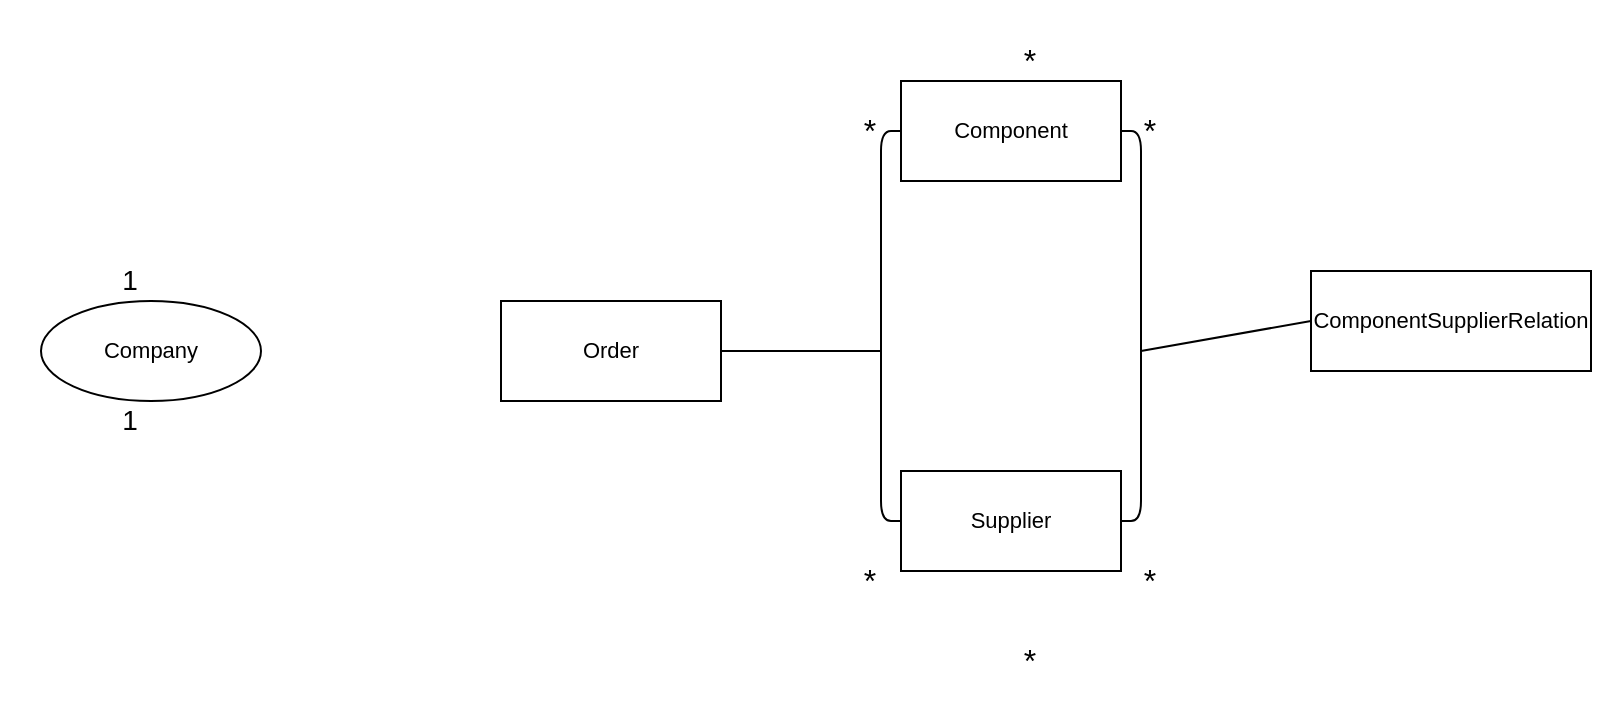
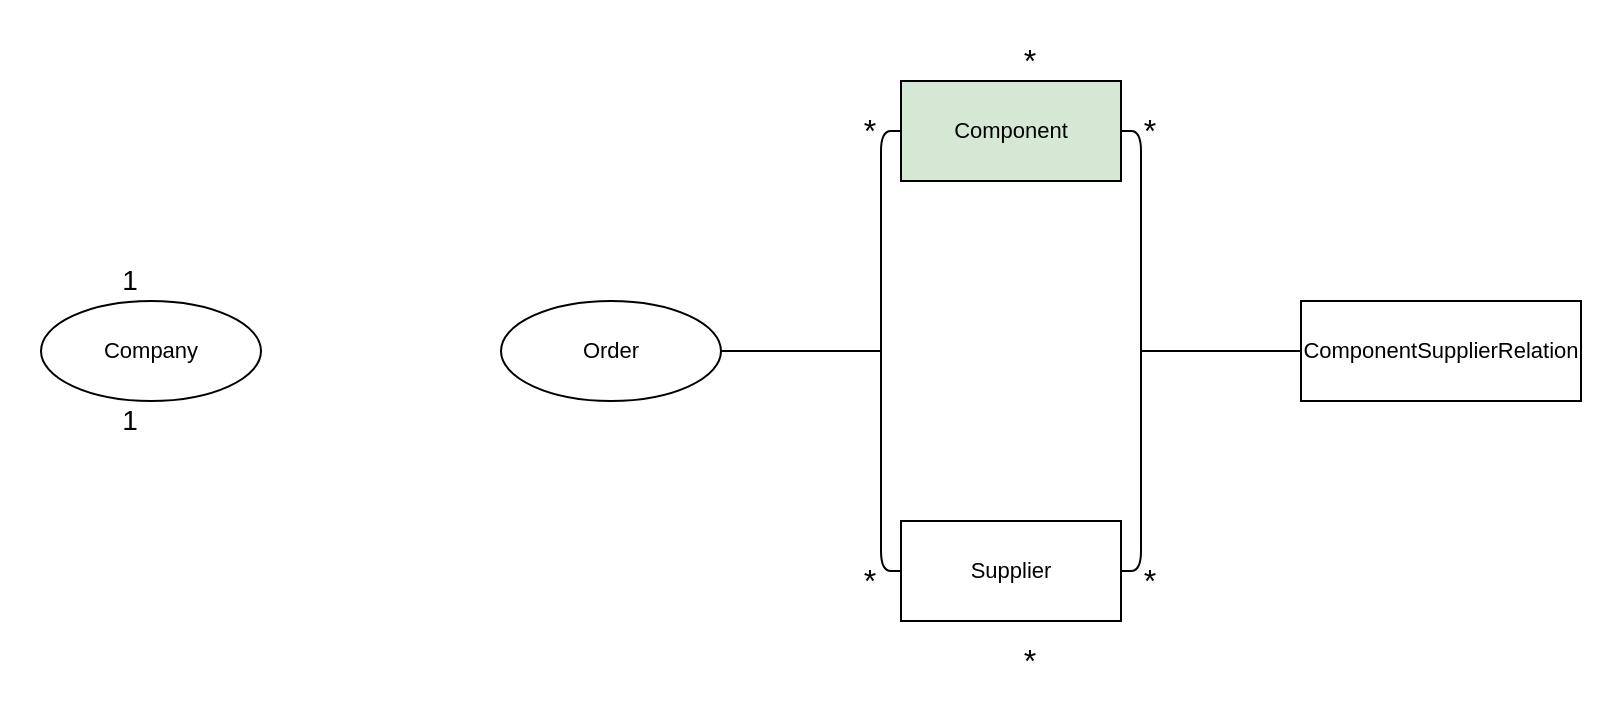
- <mxCell id="3" value="Component" style="html=1;fontSize=11;" vertex="1" parent="1"><mxGeometry x="450" y="40" width="110" height="50" as="geometry" /></mxCell>
+ <mxCell id="3" value="Component" style="html=1;fontSize=11;fillColor=#d5e8d4;" vertex="1" parent="1"><mxGeometry x="450" y="40" width="110" height="50" as="geometry" /></mxCell>
- <mxCell id="6" value="ComponentSupplierRelation" style="html=1;fontSize=11;align=center;" vertex="1" parent="1"><mxGeometry x="655" y="135" width="140" height="50" as="geometry" /></mxCell>
+ <mxCell id="6" value="ComponentSupplierRelation" style="html=1;fontSize=11;align=center;" vertex="1" parent="1"><mxGeometry x="650" y="150" width="140" height="50" as="geometry" /></mxCell>
- <mxCell id="5" value="Order" style="html=1;fontSize=11;align=center;" vertex="1" parent="1"><mxGeometry x="250" y="150" width="110" height="50" as="geometry" /></mxCell>
+ <mxCell id="5" value="Order" style="ellipse;html=1;fontSize=11;align=center;" vertex="1" parent="1"><mxGeometry x="250" y="150" width="110" height="50" as="geometry" /></mxCell>
- <mxCell id="4" value="Supplier" style="html=1;fontSize=11;" vertex="1" parent="1"><mxGeometry x="450" y="235" width="110" height="50" as="geometry" /></mxCell>
+ <mxCell id="4" value="Supplier" style="html=1;fontSize=11;" vertex="1" parent="1"><mxGeometry x="450" y="260" width="110" height="50" as="geometry" /></mxCell>
